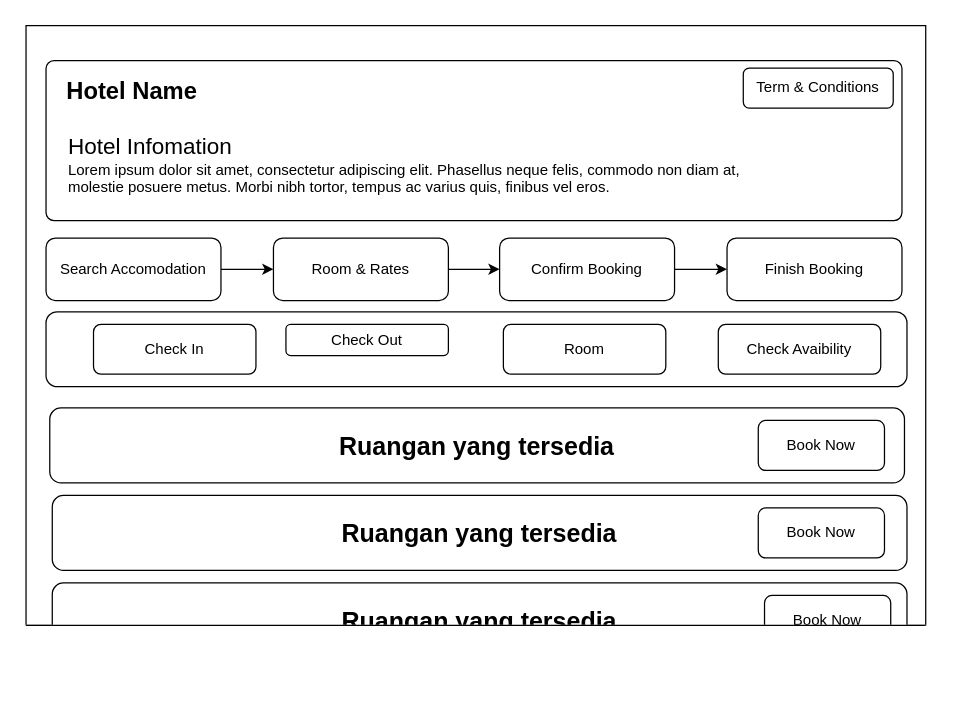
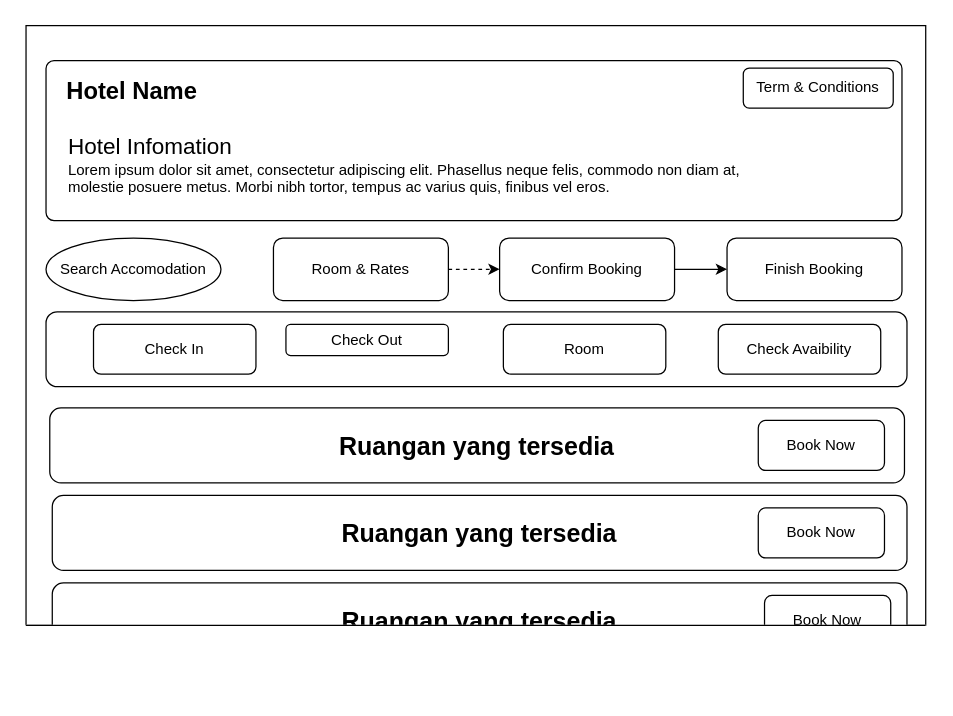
- <mxCell id="8" value="Search Accomodation" style="rounded=1;whiteSpace=wrap;html=1;" vertex="1" parent="1"><mxGeometry x="36" y="190" width="140" height="50" as="geometry" /></mxCell>
+ <mxCell id="8" value="Search Accomodation" style="ellipse;whiteSpace=wrap;html=1;" vertex="1" parent="1"><mxGeometry x="36" y="190" width="140" height="50" as="geometry" /></mxCell>
- <mxCell id="7" style="edgeStyle=none;html=1;entryX=0;entryY=0.5;entryDx=0;entryDy=0;" edge="1" parent="1" source="8" target="10"><mxGeometry relative="1" as="geometry" /></mxCell>
- <mxCell id="9" style="edgeStyle=none;html=1;entryX=0;entryY=0.5;entryDx=0;entryDy=0;" edge="1" parent="1" source="10" target="12"><mxGeometry relative="1" as="geometry" /></mxCell>
+ <mxCell id="9" style="edgeStyle=none;html=1;entryX=0;entryY=0.5;entryDx=0;entryDy=0;dashed=1;" edge="1" parent="1" source="10" target="12"><mxGeometry relative="1" as="geometry" /></mxCell>
